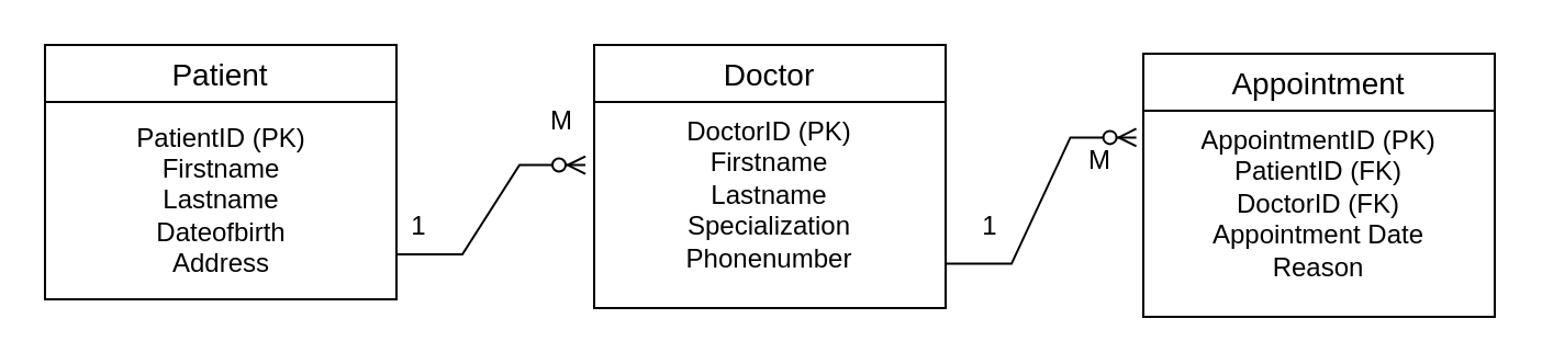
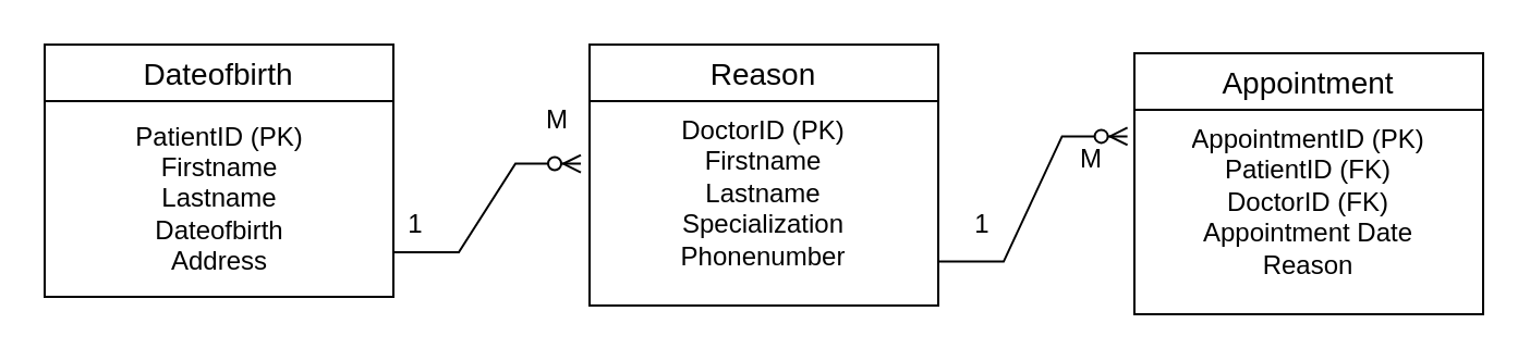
- <mxCell id="2" value="Patient" style="swimlane;fontStyle=0;childLayout=stackLayout;horizontal=1;startSize=26;horizontalStack=0;resizeParent=1;resizeParentMax=0;resizeLast=0;collapsible=1;marginBottom=0;align=center;fontSize=14;" parent="1" vertex="1"><mxGeometry x="20" y="20" width="160" height="116" as="geometry" /></mxCell>
+ <mxCell id="2" value="Dateofbirth" style="swimlane;fontStyle=0;childLayout=stackLayout;horizontal=1;startSize=26;horizontalStack=0;resizeParent=1;resizeParentMax=0;resizeLast=0;collapsible=1;marginBottom=0;align=center;fontSize=14;" parent="1" vertex="1"><mxGeometry x="20" y="20" width="160" height="116" as="geometry" /></mxCell>
- <mxCell id="4" value="Doctor" style="swimlane;fontStyle=0;childLayout=stackLayout;horizontal=1;startSize=26;horizontalStack=0;resizeParent=1;resizeParentMax=0;resizeLast=0;collapsible=1;marginBottom=0;align=center;fontSize=14;" parent="1" vertex="1"><mxGeometry x="270" y="20" width="160" height="120" as="geometry" /></mxCell>
+ <mxCell id="4" value="Reason" style="swimlane;fontStyle=0;childLayout=stackLayout;horizontal=1;startSize=26;horizontalStack=0;resizeParent=1;resizeParentMax=0;resizeLast=0;collapsible=1;marginBottom=0;align=center;fontSize=14;" parent="1" vertex="1"><mxGeometry x="270" y="20" width="160" height="120" as="geometry" /></mxCell>
